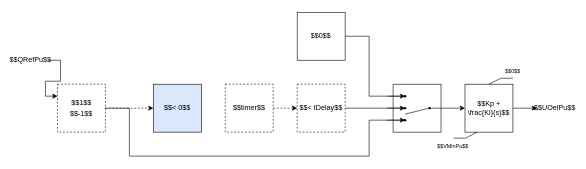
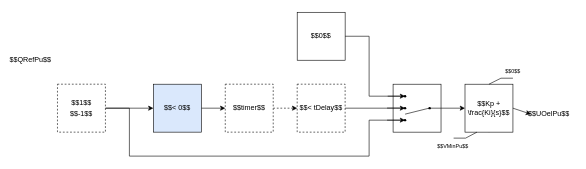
- <mxCell id="2" value="" style="edgeStyle=orthogonalEdgeStyle;rounded=0;orthogonalLoop=1;jettySize=auto;html=1;exitX=1;exitY=0.5;exitDx=0;exitDy=0;entryX=0;entryY=0.25;entryDx=0;entryDy=0;" parent="1" source="13" target="15" edge="1"><mxGeometry relative="1" as="geometry"><mxPoint x="15" as="sourcePoint" y="100" /><mxPoint x="55" as="targetPoint" y="100" /></mxGeometry></mxCell>
- <mxCell id="14" value="" style="edgeStyle=orthogonalEdgeStyle;rounded=0;orthogonalLoop=1;jettySize=auto;html=1;entryX=0;entryY=0.5;entryDx=0;entryDy=0;dashed=1;" parent="1" source="15" target="34" edge="1"><mxGeometry relative="1" as="geometry"><mxPoint x="215" y="180" as="targetPoint" /></mxGeometry></mxCell>
+ <mxCell id="14" value="" style="edgeStyle=orthogonalEdgeStyle;rounded=0;orthogonalLoop=1;jettySize=auto;html=1;entryX=0;entryY=0.5;entryDx=0;entryDy=0;" parent="1" source="15" target="34" edge="1"><mxGeometry relative="1" as="geometry"><mxPoint x="215" y="180" as="targetPoint" /></mxGeometry></mxCell>
+ <mxCell id="33" value="" style="edgeStyle=orthogonalEdgeStyle;rounded=0;orthogonalLoop=1;jettySize=auto;html=1;" edge="1" parent="1" source="34" target="31"><mxGeometry relative="1" as="geometry" /></mxCell>
- <mxCell id="12" value="$$UOelPu$$" style="text;strokeColor=none;align=center;fillColor=none;html=1;verticalAlign=middle;whiteSpace=wrap;rounded=0;" parent="1" vertex="1"><mxGeometry x="895" y="165" width="60" height="30" as="geometry" /></mxCell>
+ <mxCell id="12" value="$$UOelPu$$" style="text;strokeColor=none;align=center;fillColor=none;html=1;verticalAlign=middle;whiteSpace=wrap;rounded=0;" parent="1" vertex="1"><mxGeometry x="885" y="175" width="60" height="30" as="geometry" /></mxCell>
